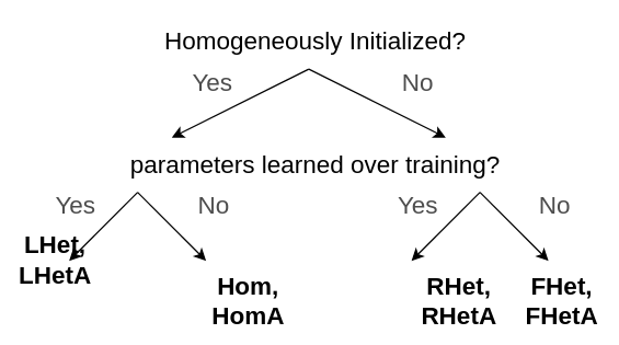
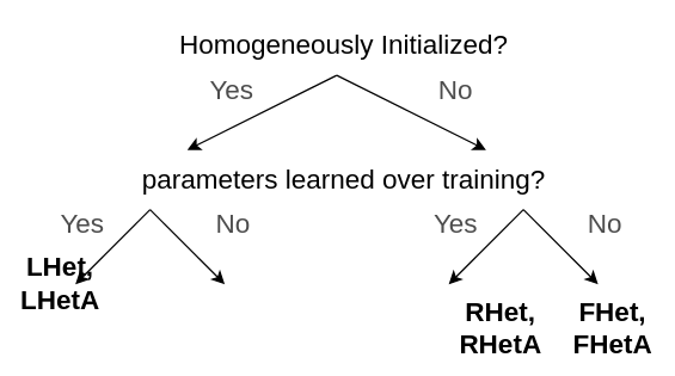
- <mxCell id="17" value="Hom, HomA" style="text;html=1;strokeColor=none;fillColor=none;align=center;verticalAlign=middle;whiteSpace=wrap;rounded=0;fontSize=18;fontStyle=1" vertex="1" parent="1"><mxGeometry x="161" y="210" width="40" height="20" as="geometry" /></mxCell>
